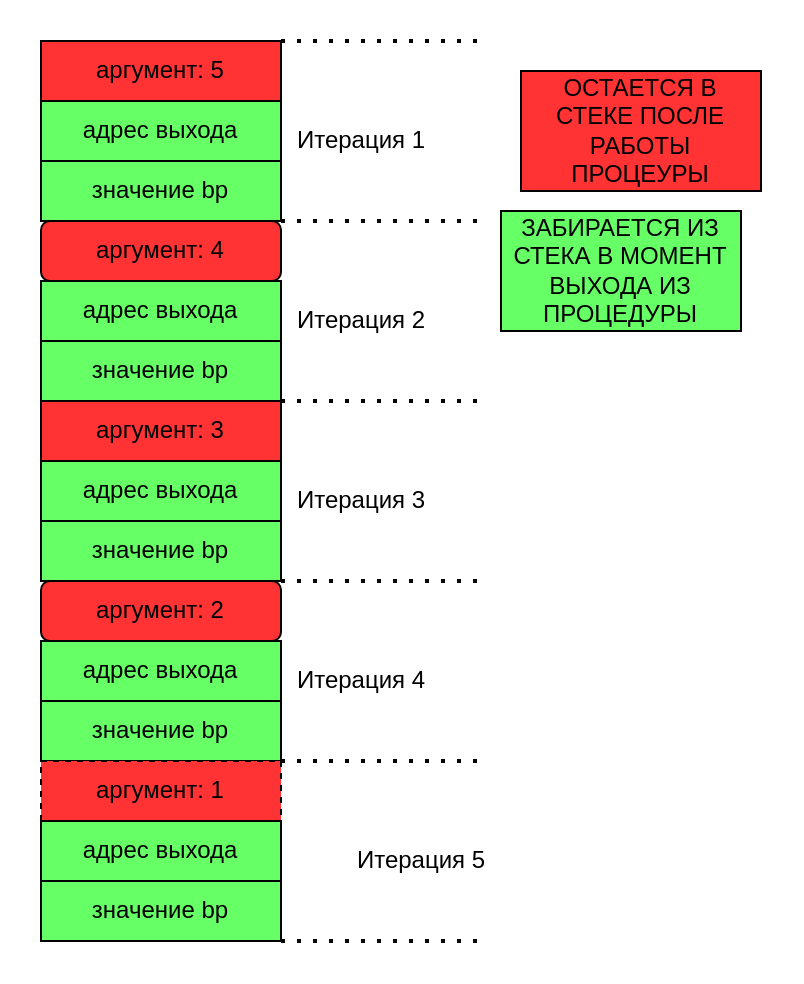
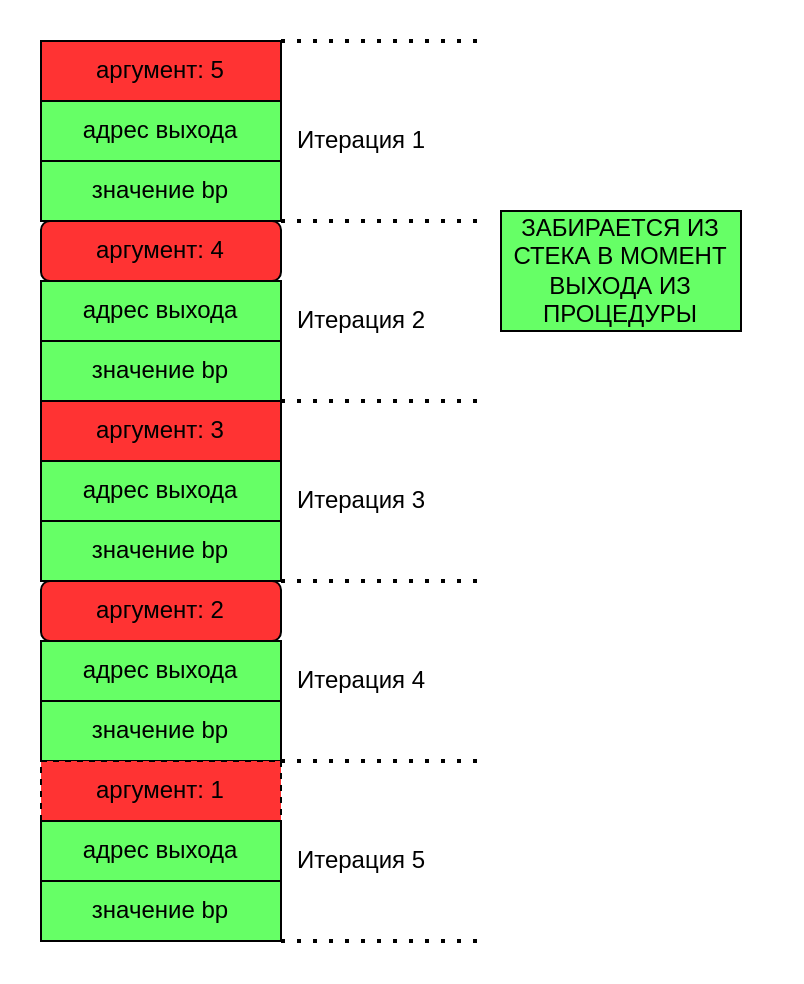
- <mxCell id="32" value="ОСТАЕТСЯ В СТЕКЕ ПОСЛЕ РАБОТЫ ПРОЦЕУРЫ" style="rounded=0;whiteSpace=wrap;html=1;fillColor=#FF3333;" vertex="1" parent="1"><mxGeometry x="260" y="35" width="120" height="60" as="geometry" /></mxCell>
- <mxCell id="31" value="Итерация 5" style="text;html=1;align=center;verticalAlign=middle;resizable=0;points=[];autosize=1;strokeColor=none;fillColor=none;" vertex="1" parent="1"><mxGeometry x="170" y="420" width="80" height="20" as="geometry" /></mxCell>
+ <mxCell id="31" value="Итерация 5" style="text;html=1;align=center;verticalAlign=middle;resizable=0;points=[];autosize=1;strokeColor=none;fillColor=none;" vertex="1" parent="1"><mxGeometry x="140" y="420" width="80" height="20" as="geometry" /></mxCell>
